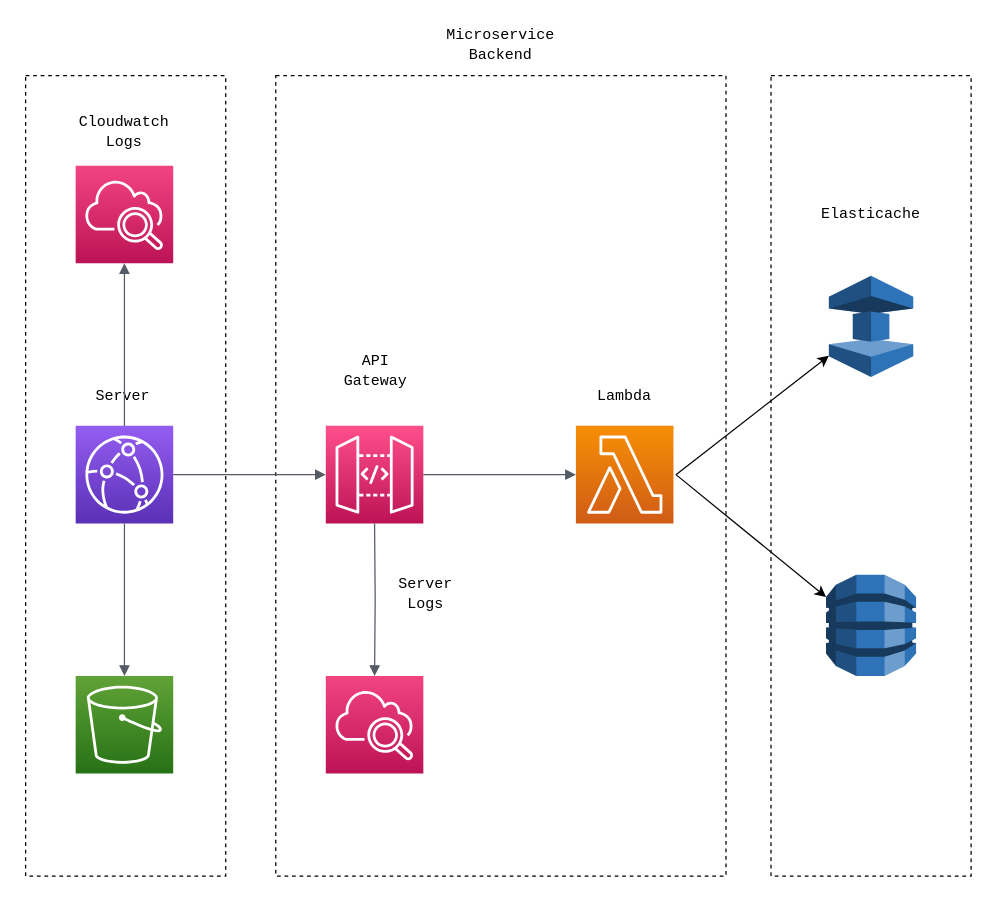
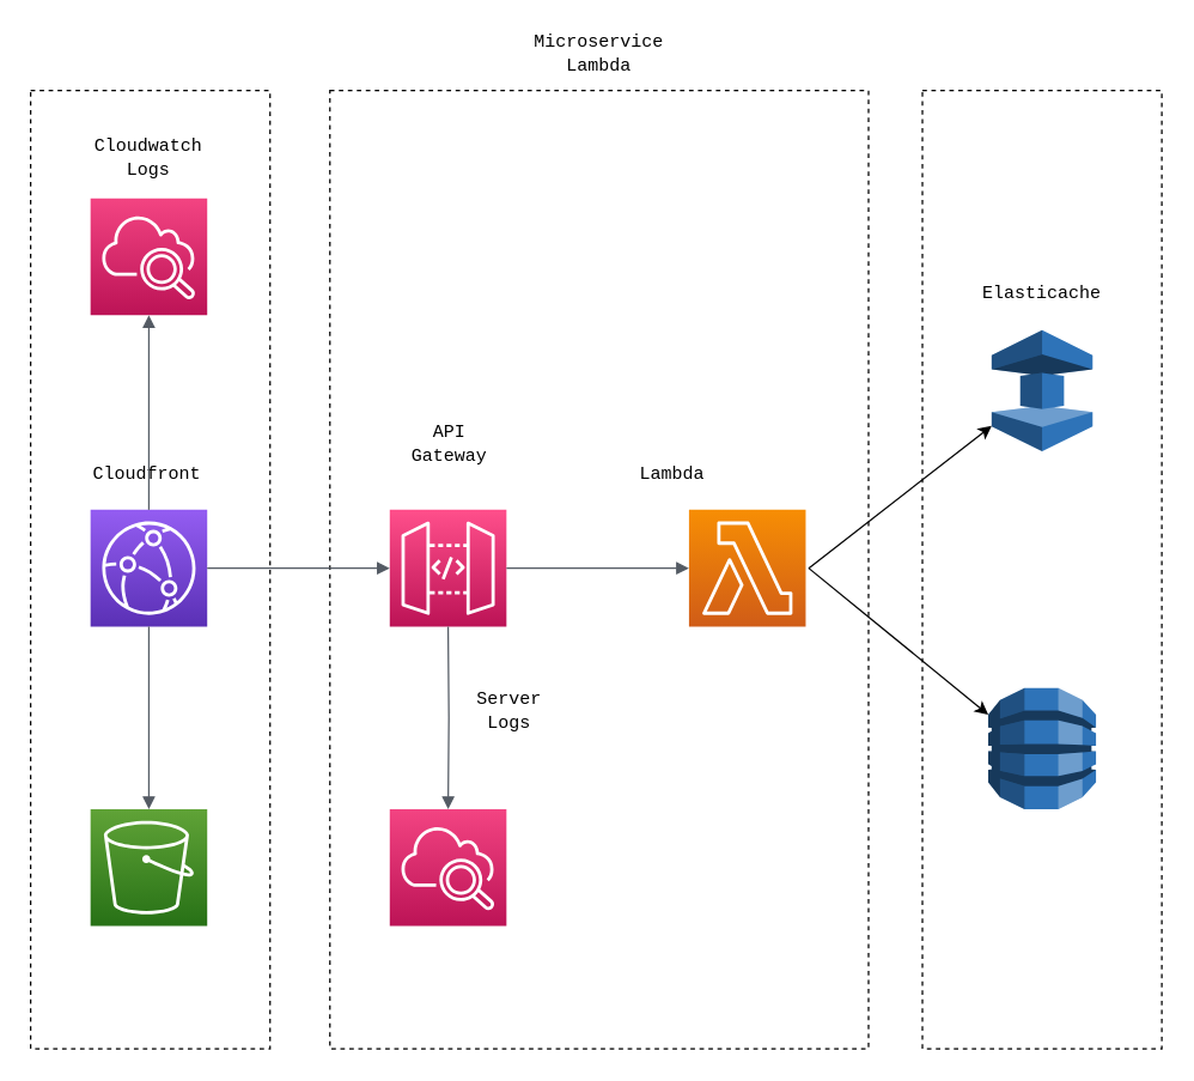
- <mxCell id="16" value="&lt;font face=&quot;Courier New&quot;&gt;Microservice Backend&lt;br&gt;&lt;/font&gt;" style="text;html=1;strokeColor=none;fillColor=none;align=center;verticalAlign=middle;whiteSpace=wrap;rounded=0;" vertex="1" parent="1"><mxGeometry x="360" y="20" width="80" height="30" as="geometry" /></mxCell>
+ <mxCell id="16" value="&lt;font face=&quot;Courier New&quot;&gt;Microservice Lambda&lt;br&gt;&lt;/font&gt;" style="text;html=1;strokeColor=none;fillColor=none;align=center;verticalAlign=middle;whiteSpace=wrap;rounded=0;" vertex="1" parent="1"><mxGeometry x="360" y="20" width="80" height="30" as="geometry" /></mxCell>
- <mxCell id="20" value="&lt;font face=&quot;Courier New&quot;&gt;Elasticache&lt;br&gt;&lt;/font&gt;" style="text;html=1;strokeColor=none;fillColor=none;align=center;verticalAlign=middle;whiteSpace=wrap;rounded=0;" vertex="1" parent="1"><mxGeometry x="656" y="155" width="80" height="30" as="geometry" /></mxCell>
+ <mxCell id="20" value="&lt;font face=&quot;Courier New&quot;&gt;Elasticache&lt;br&gt;&lt;/font&gt;" style="text;html=1;strokeColor=none;fillColor=none;align=center;verticalAlign=middle;whiteSpace=wrap;rounded=0;" vertex="1" parent="1"><mxGeometry x="656" width="80" height="30" as="geometry" y="180" /></mxCell>
- <mxCell id="12" value="&lt;font face=&quot;Courier New&quot;&gt;Server&lt;br&gt;&lt;/font&gt;" style="text;html=1;strokeColor=none;fillColor=none;align=center;verticalAlign=middle;whiteSpace=wrap;rounded=0;" vertex="1" parent="1"><mxGeometry x="58" y="301" width="80" height="30" as="geometry" /></mxCell>
+ <mxCell id="12" value="&lt;font face=&quot;Courier New&quot;&gt;Cloudfront&lt;br&gt;&lt;/font&gt;" style="text;html=1;strokeColor=none;fillColor=none;align=center;verticalAlign=middle;whiteSpace=wrap;rounded=0;" vertex="1" parent="1"><mxGeometry x="58" y="301" width="80" height="30" as="geometry" /></mxCell>
- <mxCell id="15" value="&lt;font face=&quot;Courier New&quot;&gt;Lambda&lt;br&gt;&lt;/font&gt;" style="text;html=1;strokeColor=none;fillColor=none;align=center;verticalAlign=middle;whiteSpace=wrap;rounded=0;" vertex="1" parent="1"><mxGeometry x="459" y="301" width="80" height="30" as="geometry" /></mxCell>
+ <mxCell id="15" value="&lt;font face=&quot;Courier New&quot;&gt;Lambda&lt;br&gt;&lt;/font&gt;" style="text;html=1;strokeColor=none;fillColor=none;align=center;verticalAlign=middle;whiteSpace=wrap;rounded=0;" vertex="1" parent="1"><mxGeometry x="409" y="301" width="80" height="30" as="geometry" /></mxCell>
